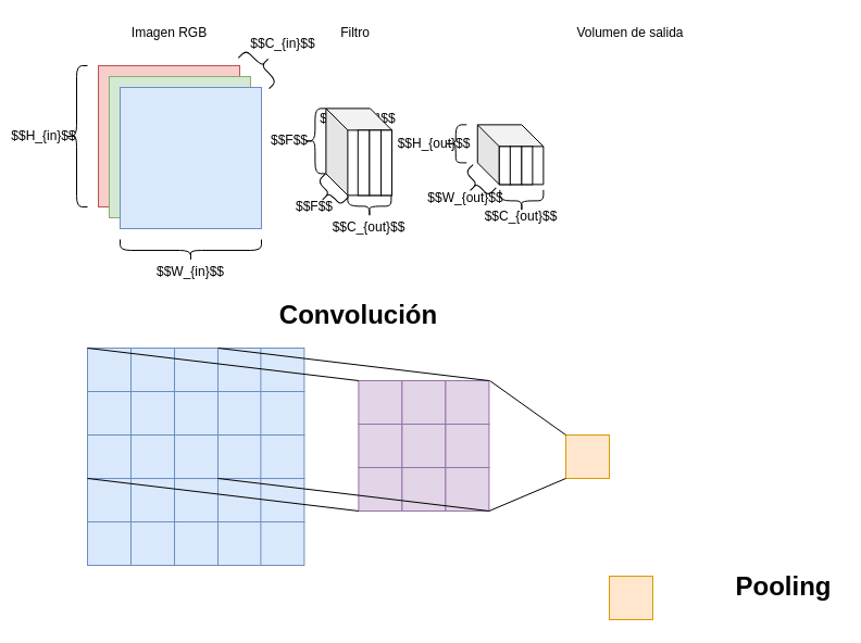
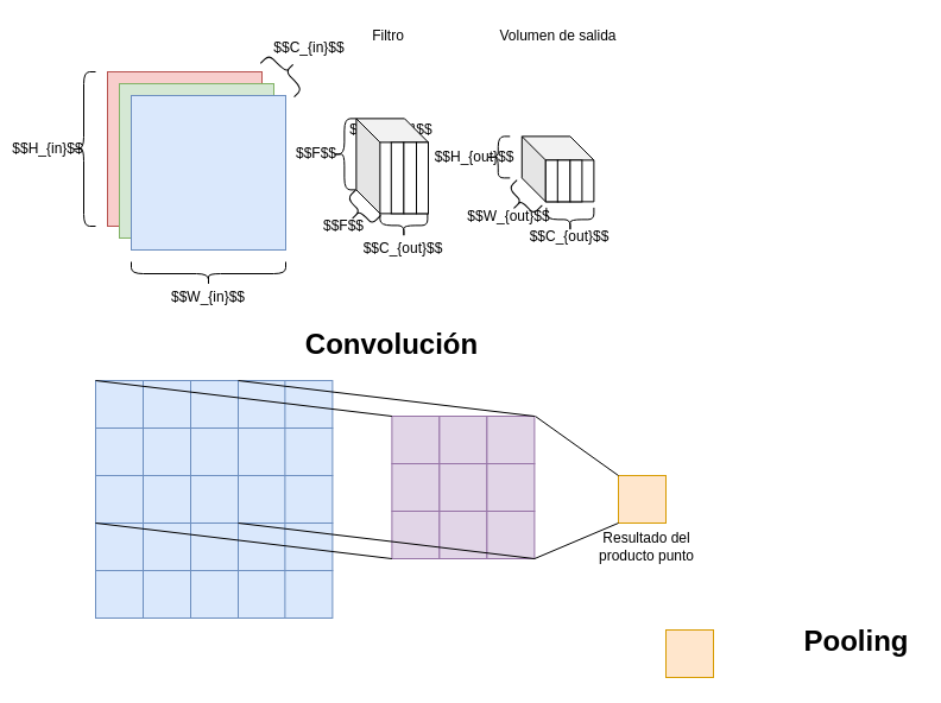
- <mxCell id="18" value="Imagen RGB" style="text;html=1;strokeColor=none;fillColor=none;align=center;verticalAlign=middle;whiteSpace=wrap;rounded=0;" vertex="1" parent="1"><mxGeometry x="97.5" y="20" width="115" height="20" as="geometry" /></mxCell>
- <mxCell id="78" value="Volumen de salida" style="text;html=1;strokeColor=none;fillColor=none;align=center;verticalAlign=middle;whiteSpace=wrap;rounded=0;" vertex="1" parent="1"><mxGeometry x="521.59" y="20" width="115" height="20" as="geometry" /></mxCell>
+ <mxCell id="78" value="Volumen de salida" style="text;html=1;strokeColor=none;fillColor=none;align=center;verticalAlign=middle;whiteSpace=wrap;rounded=0;" vertex="1" parent="1"><mxGeometry x="411.59" y="20" width="115" height="20" as="geometry" /></mxCell>
+ <mxCell id="79" value="Resultado del producto punto" style="text;html=1;strokeColor=none;fillColor=none;align=center;verticalAlign=middle;whiteSpace=wrap;rounded=0;" vertex="1" parent="1"><mxGeometry x="499.39" y="450" width="90" height="20" as="geometry" /></mxCell>
